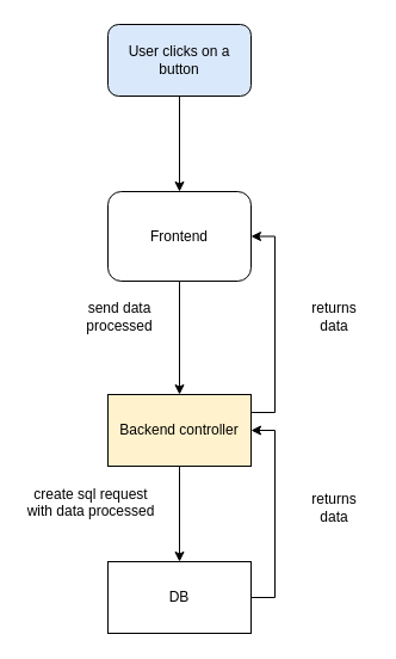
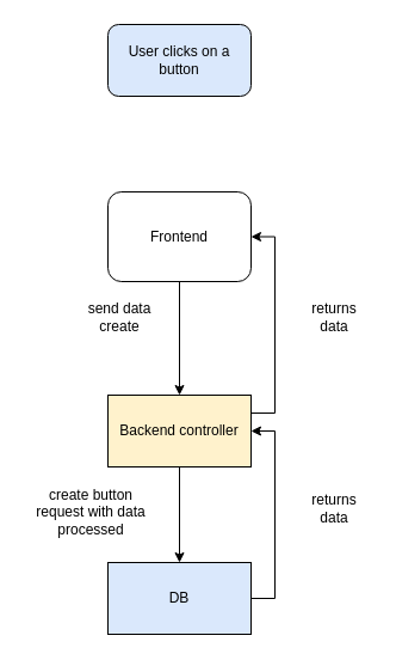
- <mxCell id="2" value="" style="edgeStyle=orthogonalEdgeStyle;rounded=0;orthogonalLoop=1;jettySize=auto;html=1;" edge="1" parent="1" source="3" target="5"><mxGeometry relative="1" as="geometry" /></mxCell>
- <mxCell id="13" value="send data processed" style="text;html=1;strokeColor=none;fillColor=none;align=center;verticalAlign=middle;whiteSpace=wrap;rounded=0;" vertex="1" parent="1"><mxGeometry x="70" y="250" width="60" height="30" as="geometry" /></mxCell>
+ <mxCell id="13" value="send data create" style="text;html=1;strokeColor=none;fillColor=none;align=center;verticalAlign=middle;whiteSpace=wrap;rounded=0;" vertex="1" parent="1"><mxGeometry x="70" y="250" width="60" height="30" as="geometry" /></mxCell>
- <mxCell id="14" value="&lt;div style=&quot;text-align: center;&quot;&gt;&lt;span style=&quot;background-color: initial;&quot;&gt;create sql request with data processed&lt;/span&gt;&lt;/div&gt;" style="text;whiteSpace=wrap;html=1;" vertex="1" parent="1"><mxGeometry x="20" y="400" width="110" height="50" as="geometry" /></mxCell>
+ <mxCell id="14" value="&lt;div style=&quot;text-align: center;&quot;&gt;&lt;span style=&quot;background-color: initial;&quot;&gt;create button request with data processed&lt;/span&gt;&lt;/div&gt;" style="text;whiteSpace=wrap;html=1;" vertex="1" parent="1"><mxGeometry x="20" y="400" width="110" height="50" as="geometry" /></mxCell>
- <mxCell id="10" value="DB" style="rounded=0;whiteSpace=wrap;html=1;" vertex="1" parent="1"><mxGeometry x="90" y="470" width="120" height="60" as="geometry" /></mxCell>
+ <mxCell id="10" value="DB" style="rounded=0;whiteSpace=wrap;html=1;fillColor=#dae8fc;" vertex="1" parent="1"><mxGeometry x="90" y="470" width="120" height="60" as="geometry" /></mxCell>
